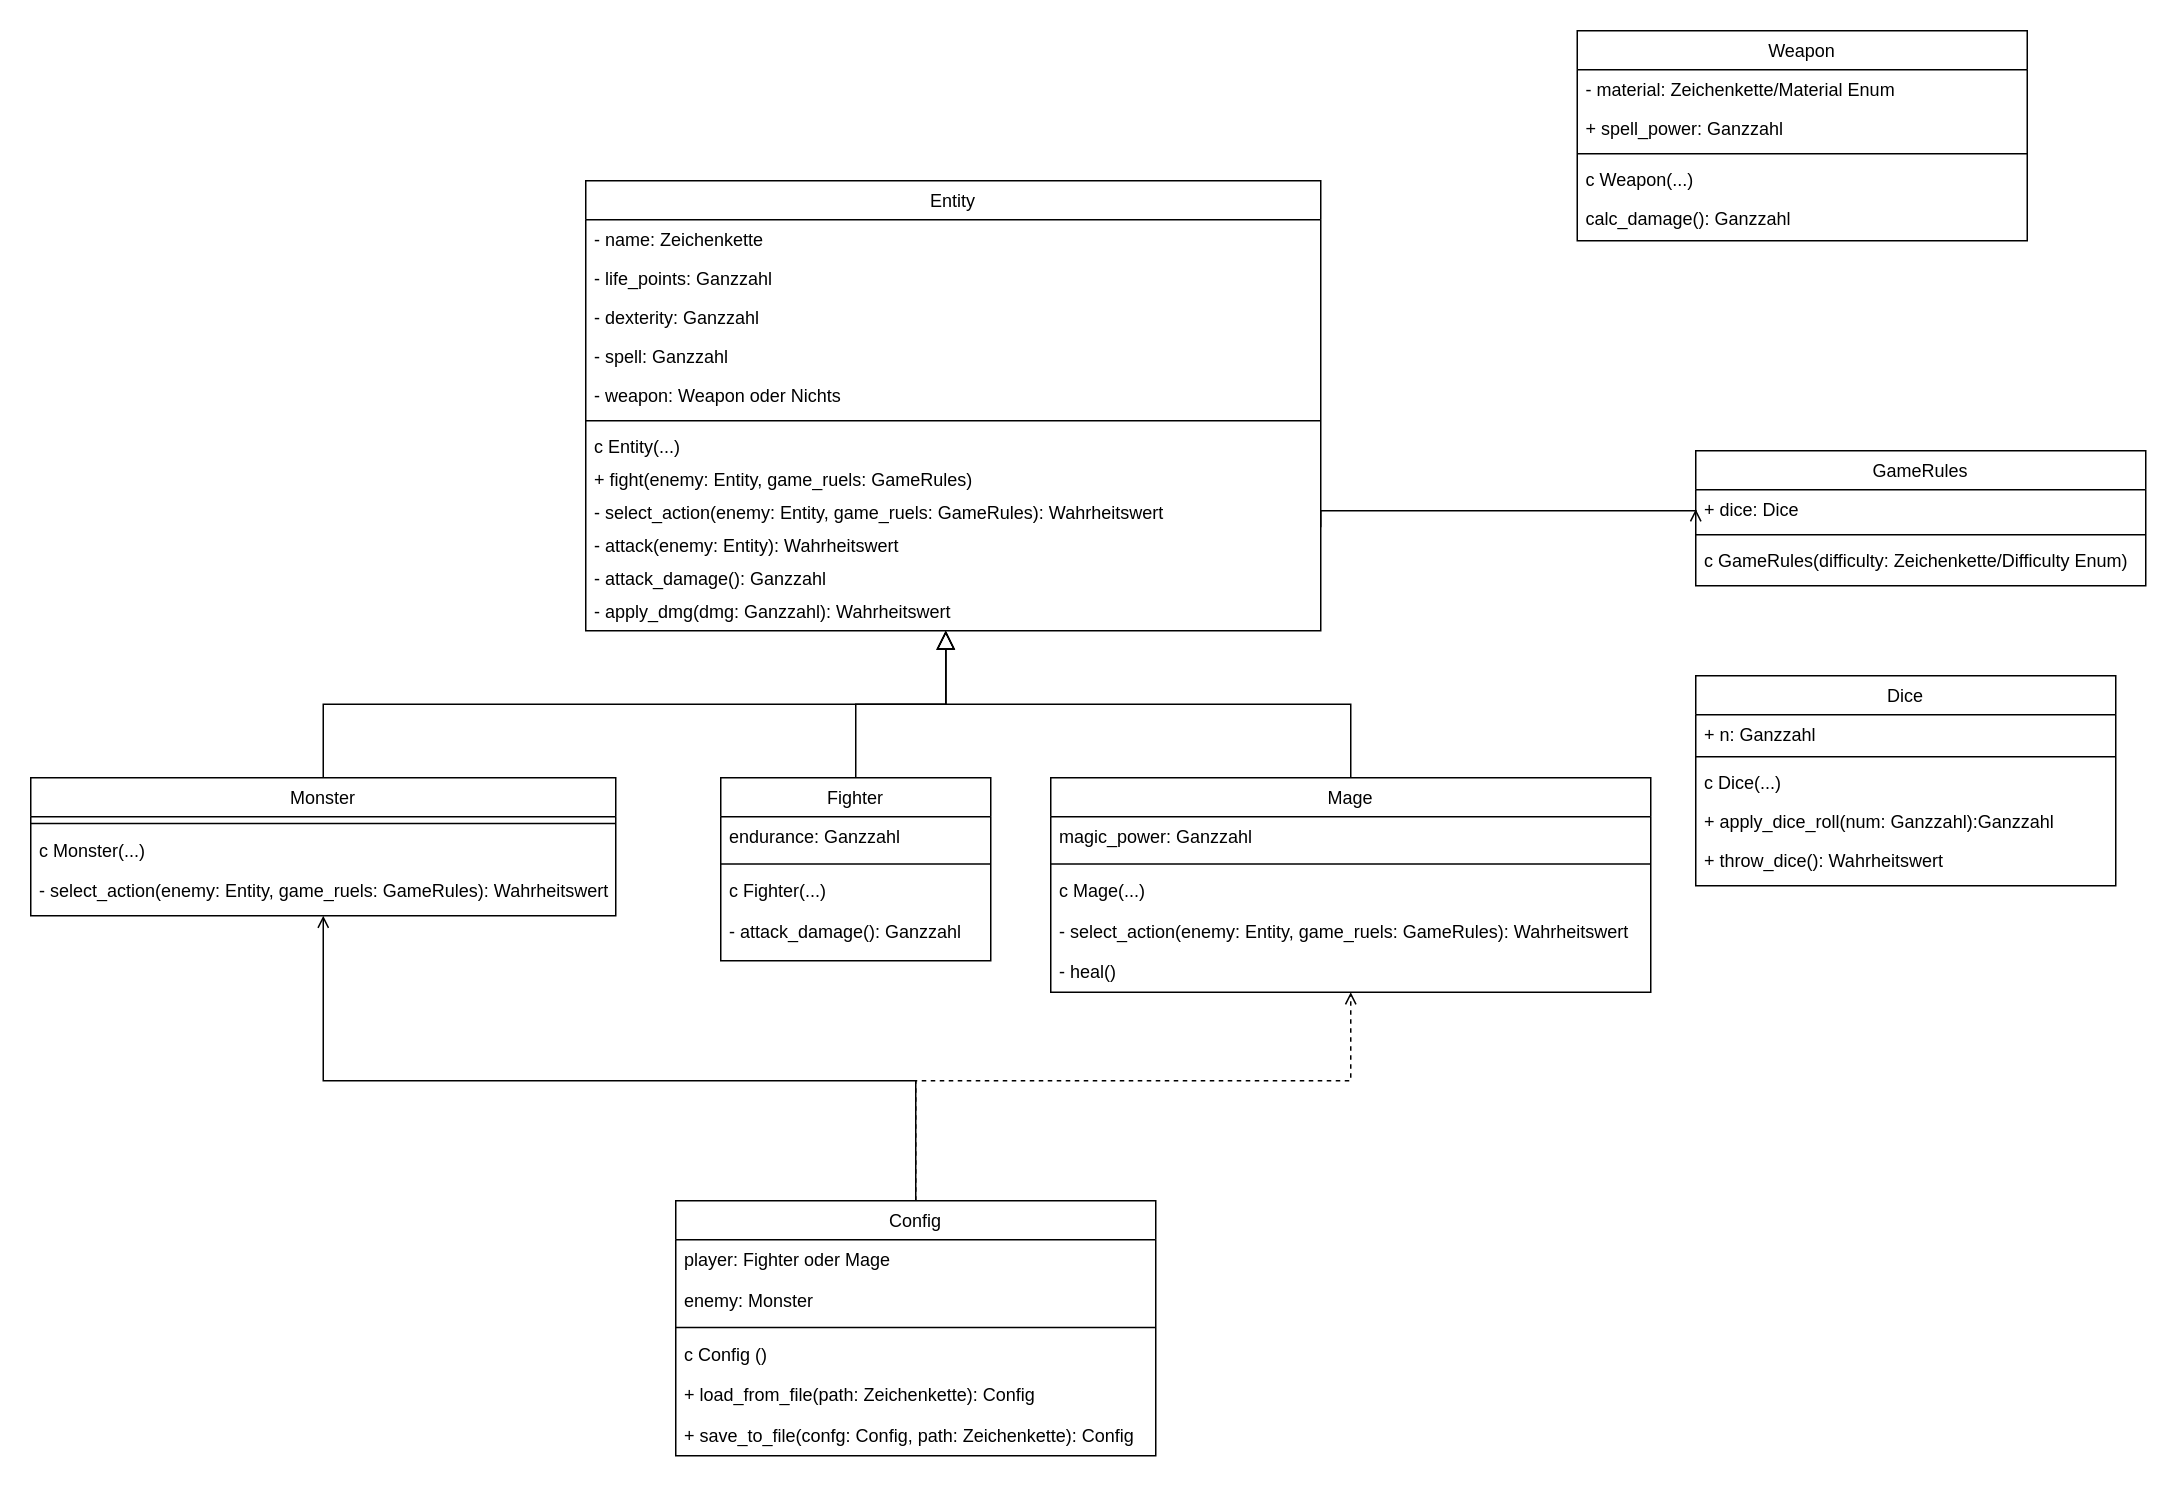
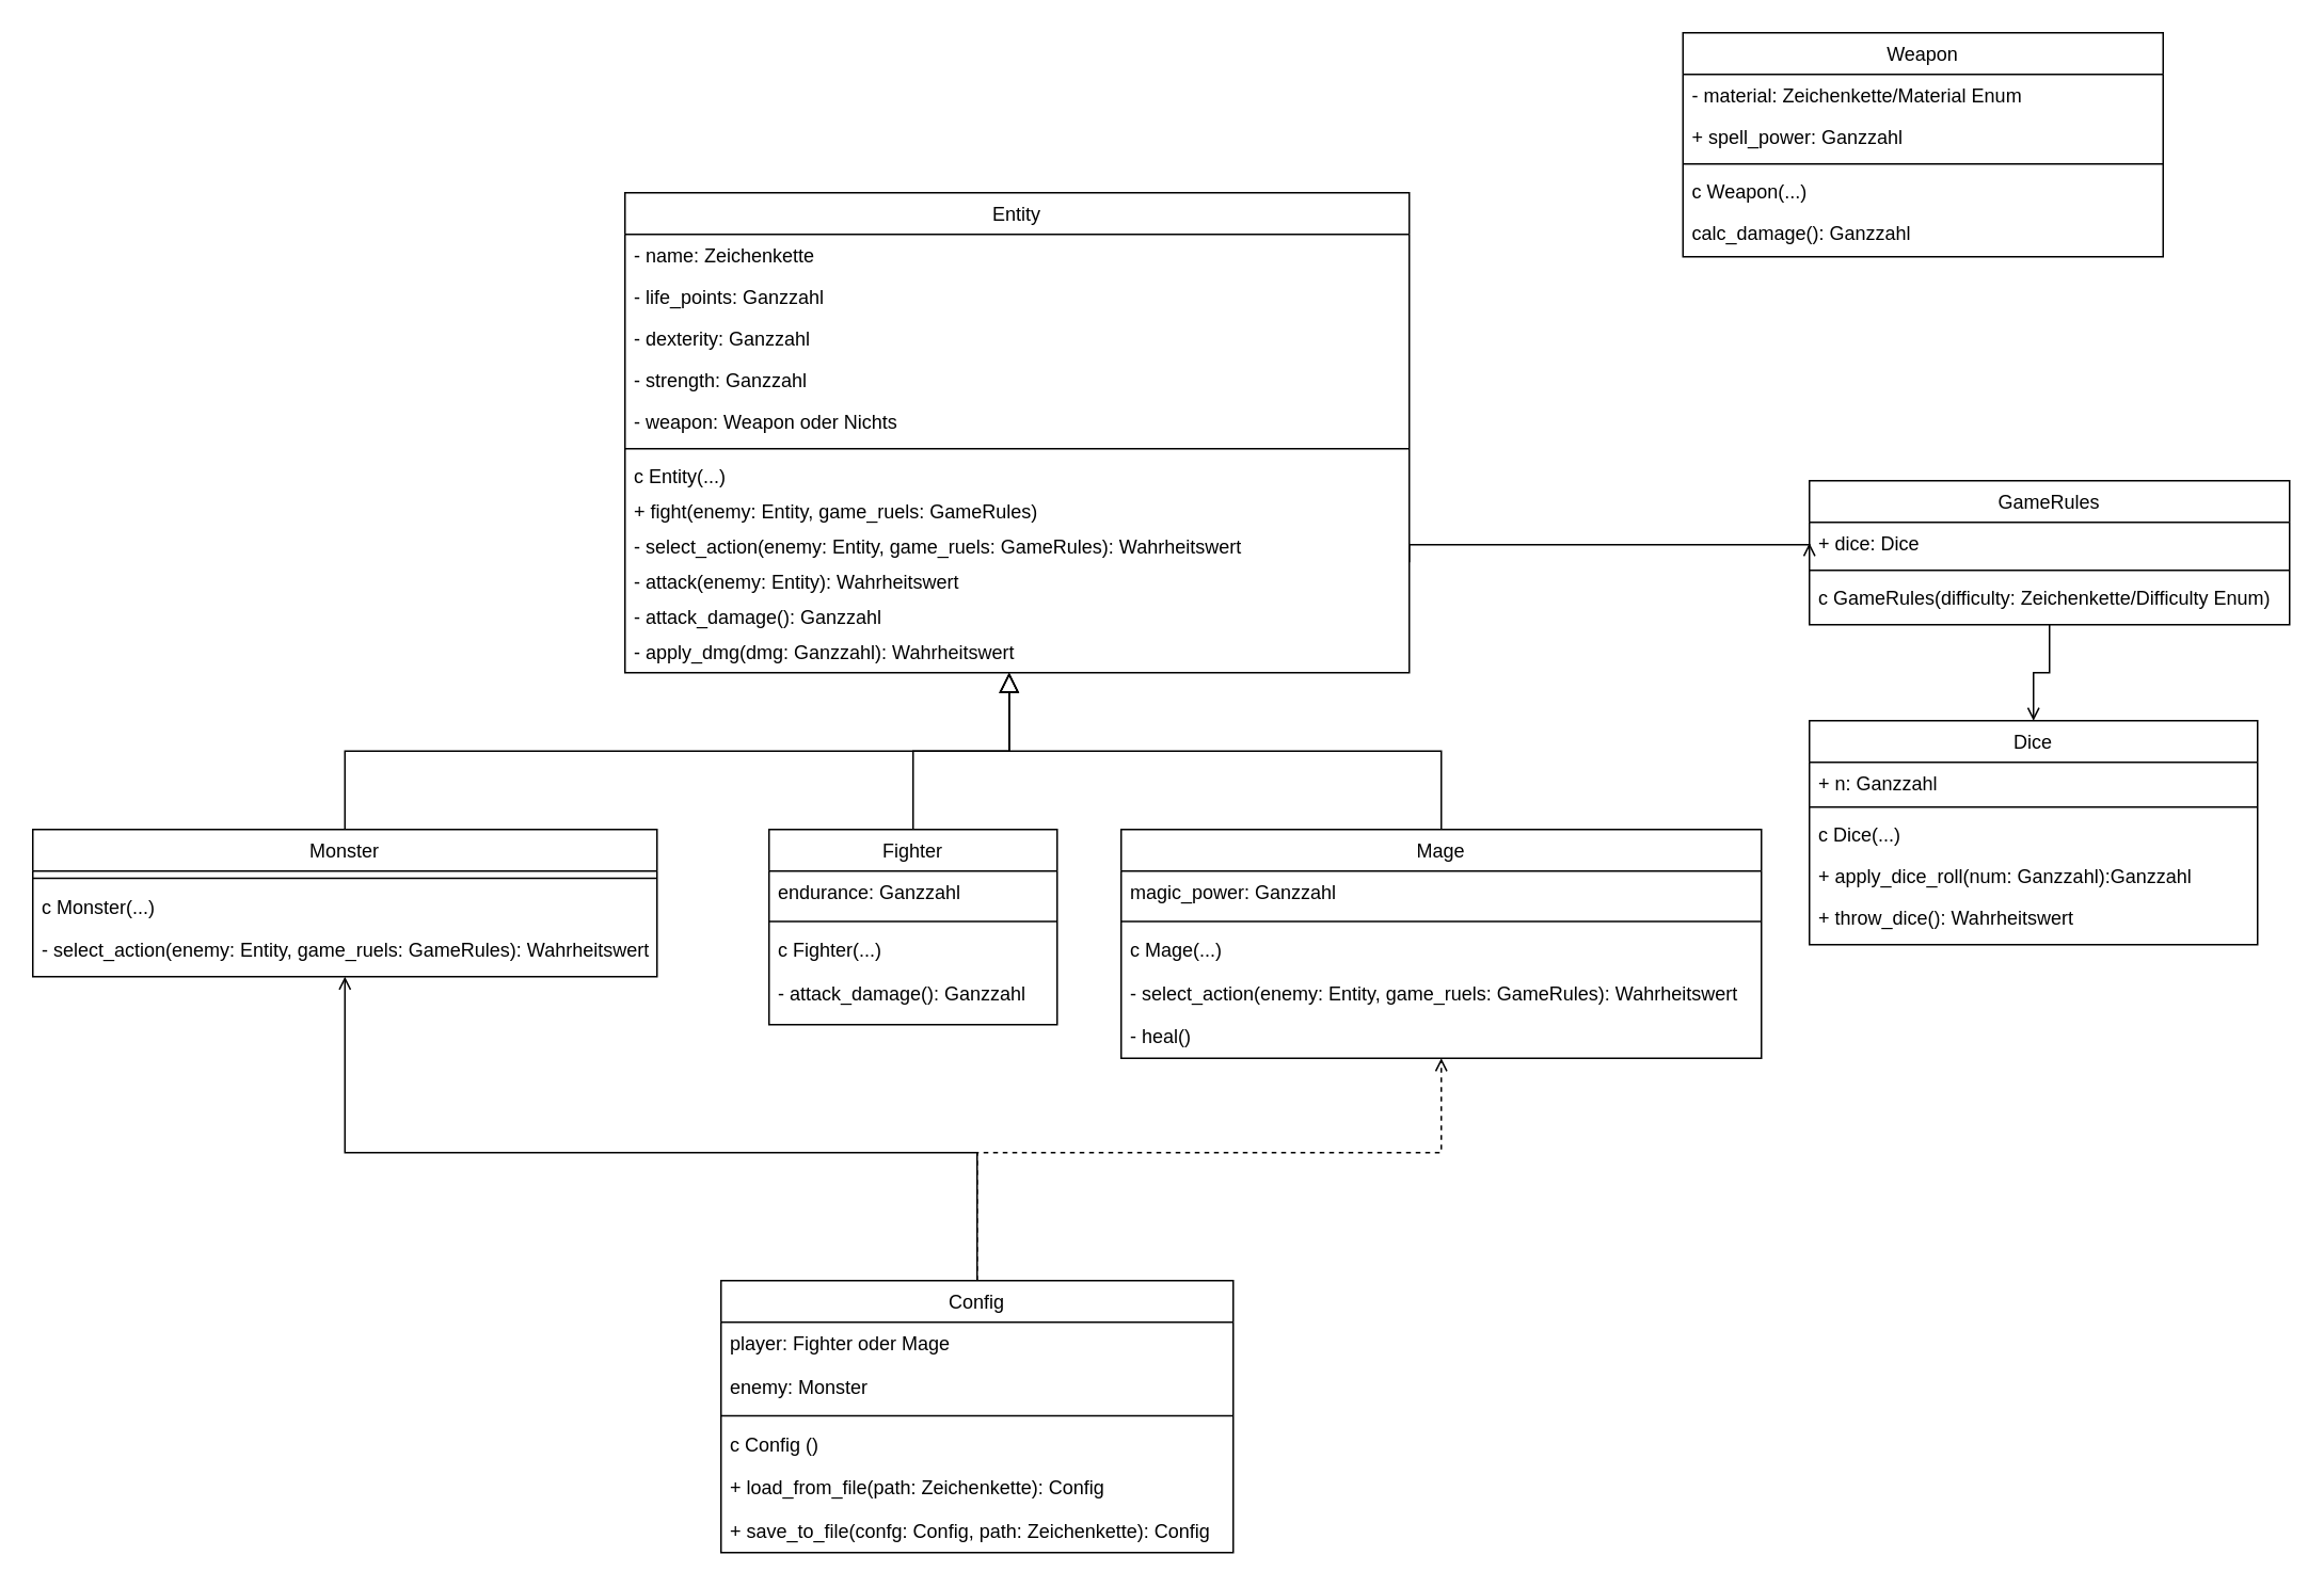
- <mxCell id="6" value="- spell: Ganzzahl" style="text;align=left;verticalAlign=top;spacingLeft=4;spacingRight=4;overflow=hidden;rotatable=0;points=[[0,0.5],[1,0.5]];portConstraint=eastwest;rounded=0;shadow=0;html=0;" parent="2" vertex="1"><mxGeometry y="104" width="490" height="26" as="geometry" /></mxCell>
+ <mxCell id="6" value="- strength: Ganzzahl" style="text;align=left;verticalAlign=top;spacingLeft=4;spacingRight=4;overflow=hidden;rotatable=0;points=[[0,0.5],[1,0.5]];portConstraint=eastwest;rounded=0;shadow=0;html=0;" parent="2" vertex="1"><mxGeometry y="104" width="490" height="26" as="geometry" /></mxCell>
+ <mxCell id="24" style="edgeStyle=orthogonalEdgeStyle;rounded=0;orthogonalLoop=1;jettySize=auto;html=1;endArrow=open;endFill=0;entryX=0.5;entryY=0;entryDx=0;entryDy=0;" parent="1" source="25" target="31" edge="1"><mxGeometry relative="1" as="geometry"><mxPoint x="1235" y="450" as="targetPoint" /></mxGeometry></mxCell>
